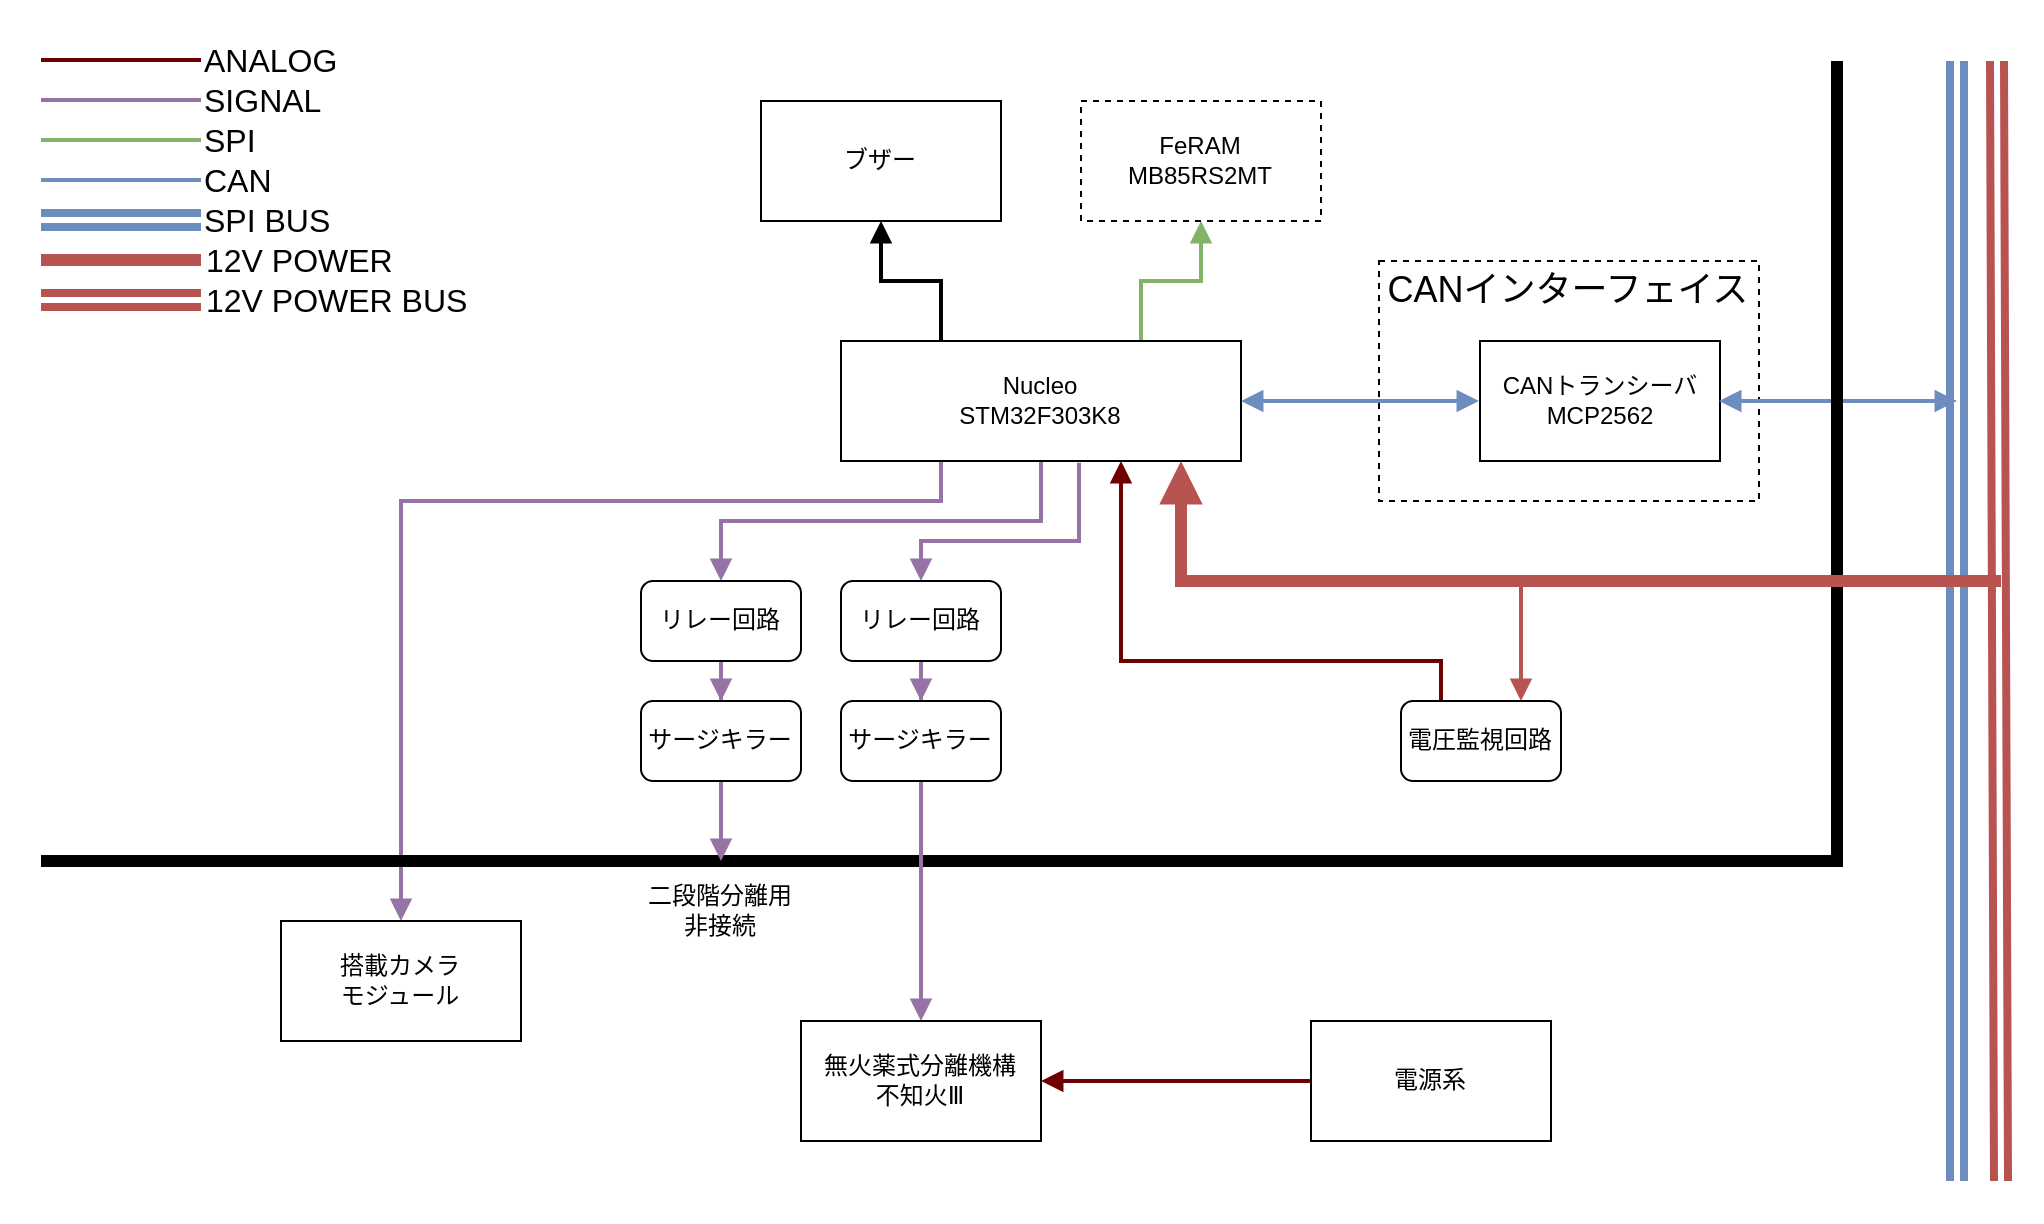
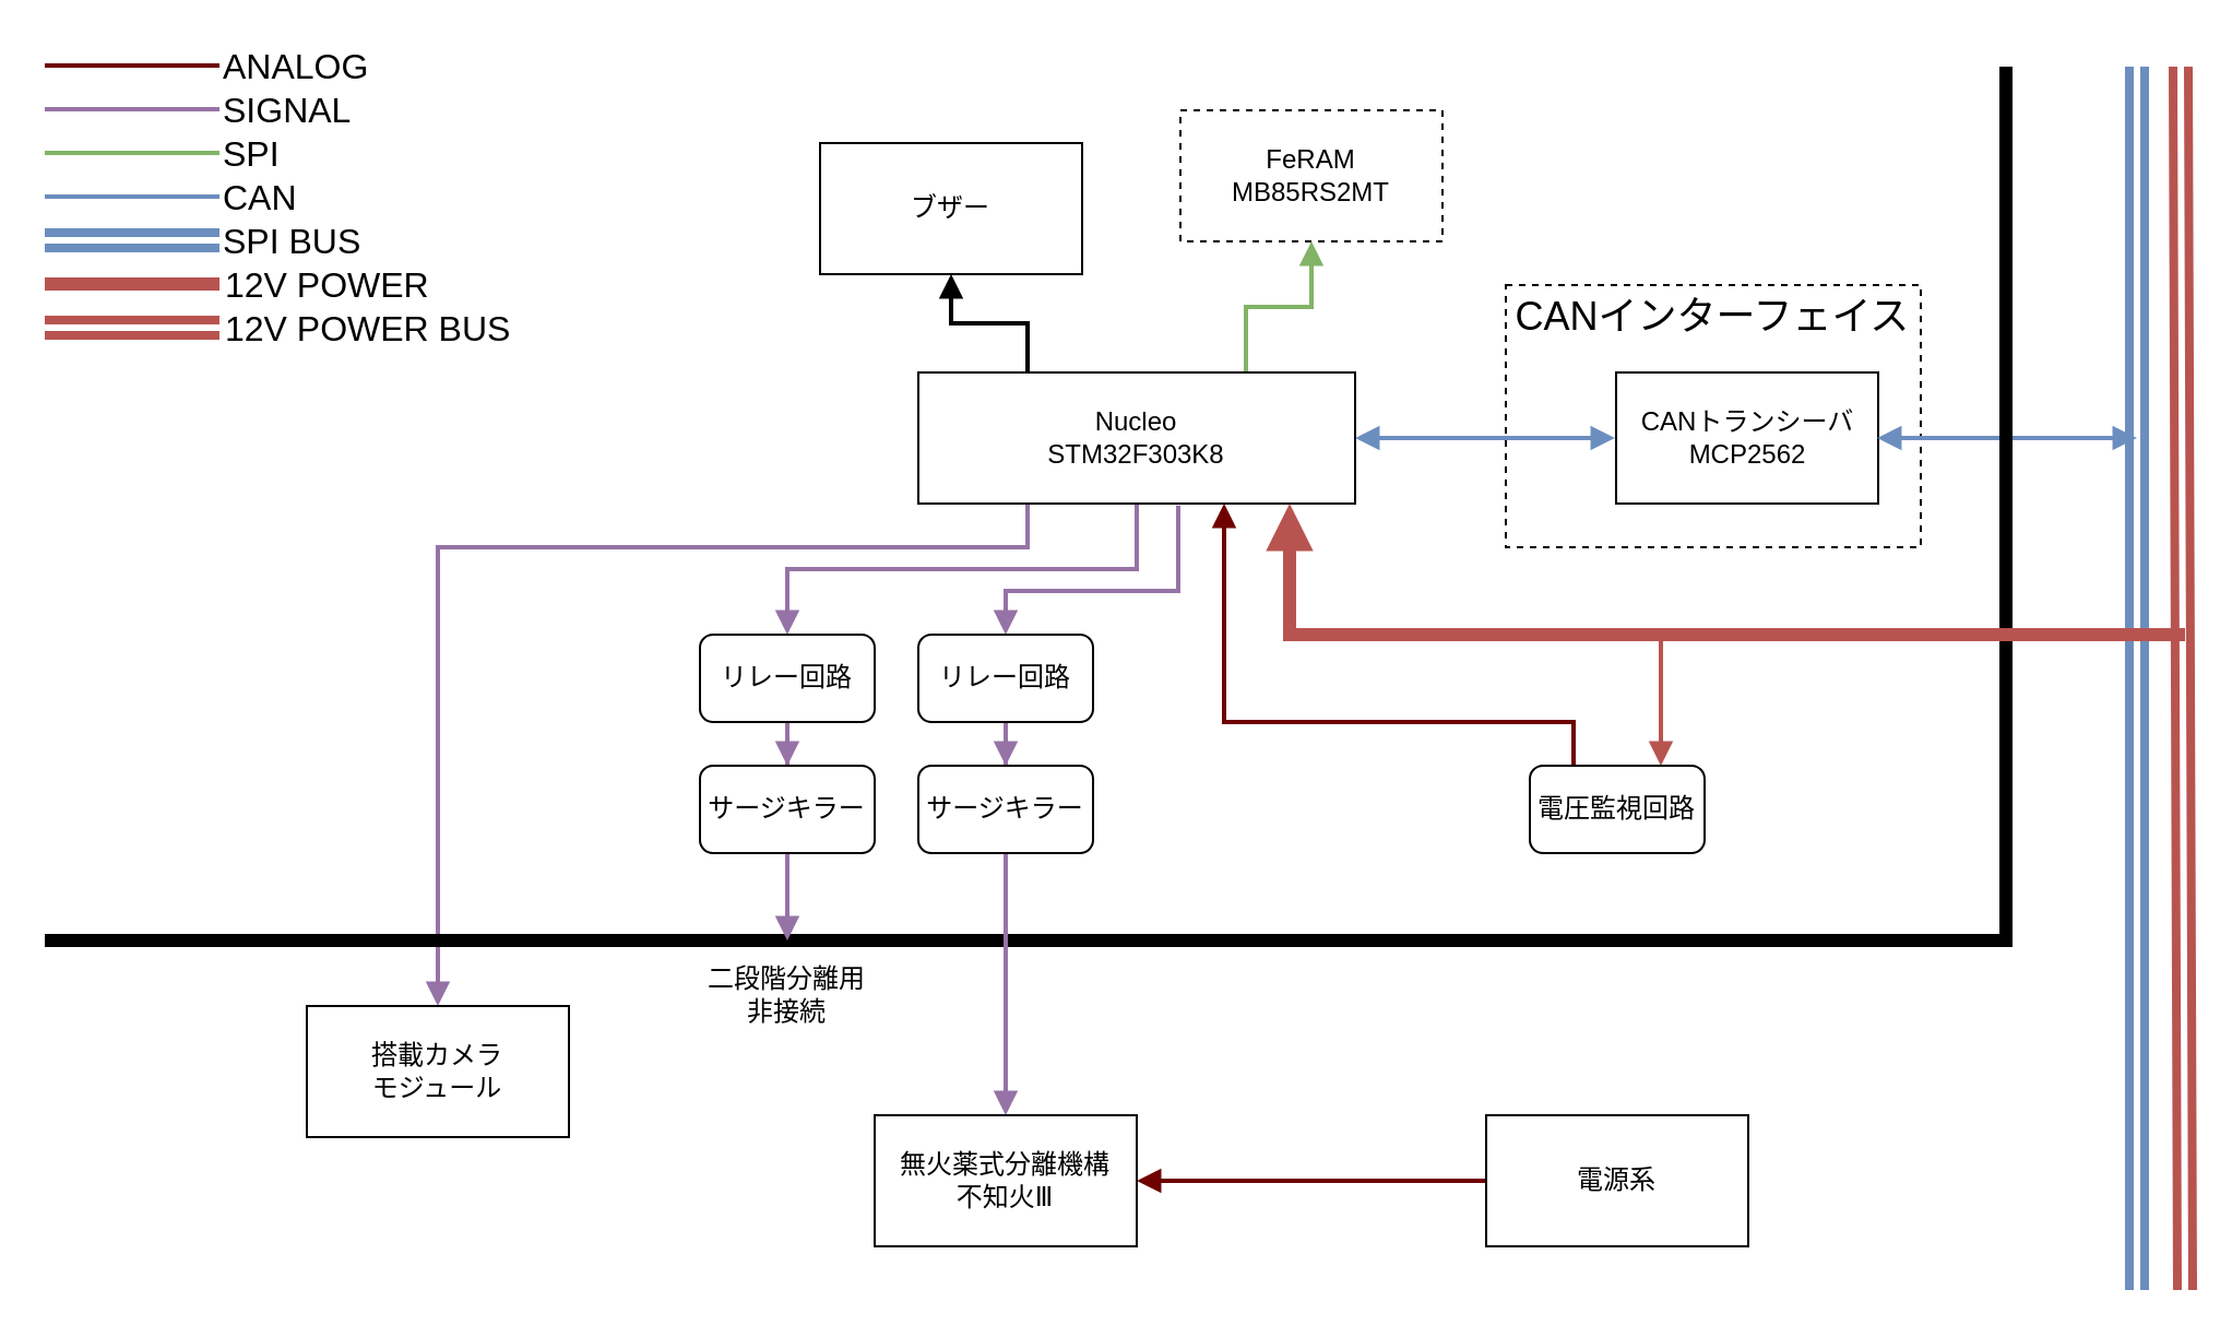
- <mxCell id="48" value="ブザー" style="rounded=0;whiteSpace=wrap;html=1;" vertex="1" parent="1"><mxGeometry x="380" y="50" width="120" height="60" as="geometry" /></mxCell>
+ <mxCell id="48" value="ブザー" style="rounded=0;whiteSpace=wrap;html=1;" vertex="1" parent="1"><mxGeometry x="375" y="65" width="120" height="60" as="geometry" /></mxCell>
- <mxCell id="46" value="電源系" style="rounded=0;whiteSpace=wrap;html=1;" parent="1" vertex="1"><mxGeometry x="655" y="510" width="120" height="60" as="geometry" /></mxCell>
+ <mxCell id="46" value="電源系" style="rounded=0;whiteSpace=wrap;html=1;" parent="1" vertex="1"><mxGeometry x="680" y="510" width="120" height="60" as="geometry" /></mxCell>
